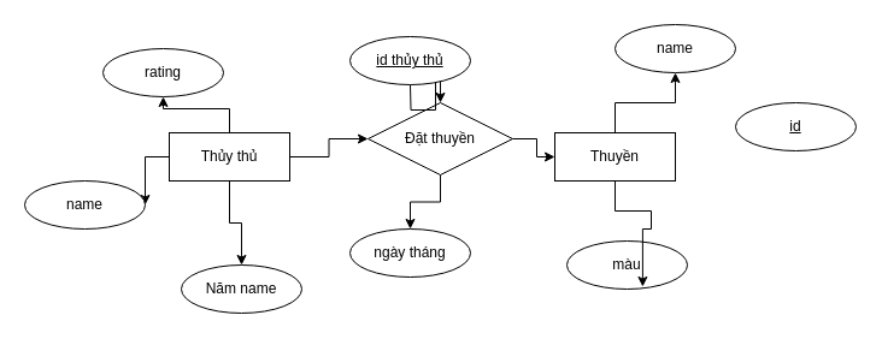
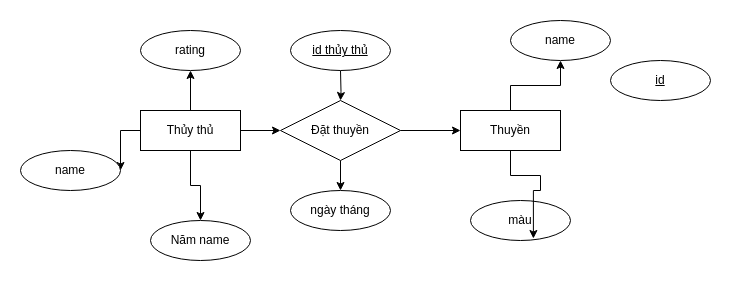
- <mxCell id="13" value="rating" style="ellipse;whiteSpace=wrap;html=1;align=center;" vertex="1" parent="1"><mxGeometry x="85" y="40" width="100" height="40" as="geometry" /></mxCell>
+ <mxCell id="13" value="rating" style="ellipse;whiteSpace=wrap;html=1;align=center;" vertex="1" parent="1"><mxGeometry x="140" y="30" width="100" height="40" as="geometry" /></mxCell>
- <mxCell id="17" value="id" style="ellipse;whiteSpace=wrap;html=1;align=center;fontStyle=4;" vertex="1" parent="1"><mxGeometry x="610" y="85" width="100" height="40" as="geometry" /></mxCell>
+ <mxCell id="17" value="id" style="ellipse;whiteSpace=wrap;html=1;align=center;fontStyle=4;" vertex="1" parent="1"><mxGeometry x="610" y="60" width="100" height="40" as="geometry" /></mxCell>
- <mxCell id="4" value="Đặt thuyền" style="shape=rhombus;perimeter=rhombusPerimeter;whiteSpace=wrap;html=1;align=center;" vertex="1" parent="1"><mxGeometry x="305" y="85" width="120" height="60" as="geometry" /></mxCell>
+ <mxCell id="4" value="Đặt thuyền" style="shape=rhombus;perimeter=rhombusPerimeter;whiteSpace=wrap;html=1;align=center;" vertex="1" parent="1"><mxGeometry x="280" y="100" width="120" height="60" as="geometry" /></mxCell>
